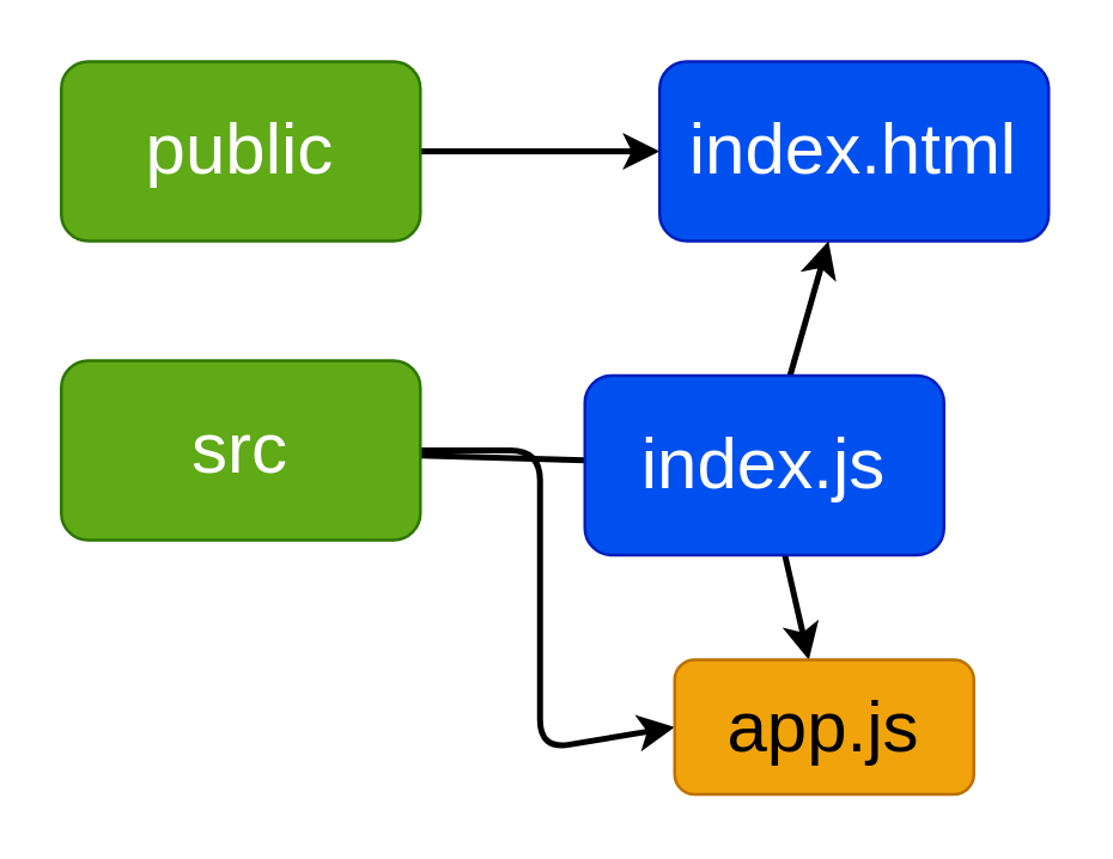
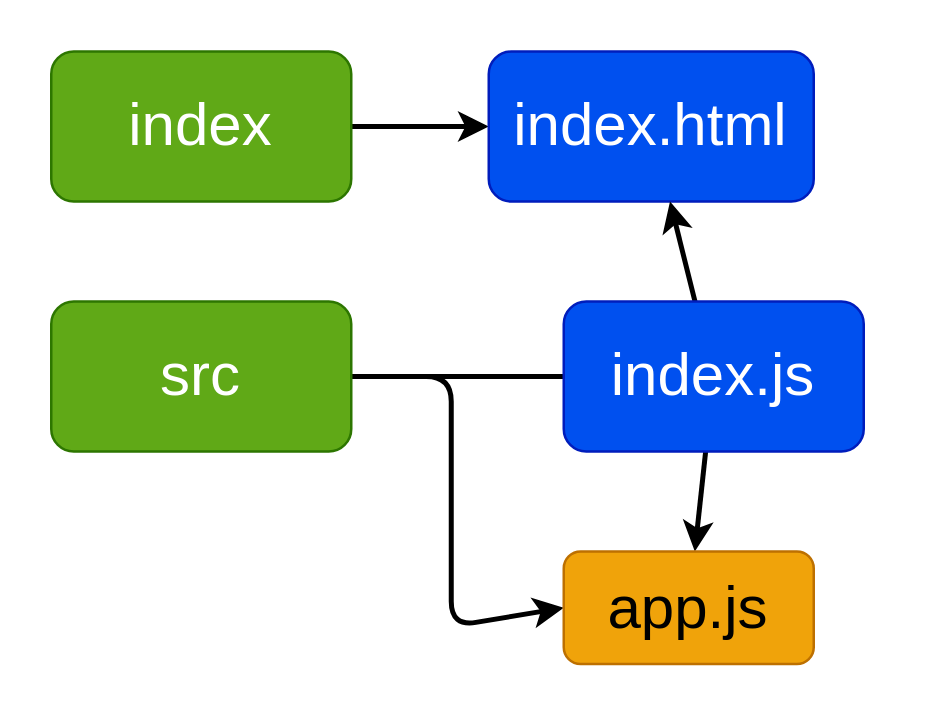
- <mxCell id="3" value="public" style="rounded=1;whiteSpace=wrap;html=1;fillColor=#60a917;fontColor=#ffffff;strokeColor=#2D7600;fontSize=24;" vertex="1" parent="1"><mxGeometry x="20" y="20" width="120" height="60" as="geometry" /></mxCell>
+ <mxCell id="3" value="index" style="rounded=1;whiteSpace=wrap;html=1;fillColor=#60a917;fontColor=#ffffff;strokeColor=#2D7600;fontSize=24;" vertex="1" parent="1"><mxGeometry x="20" y="20" width="120" height="60" as="geometry" /></mxCell>
- <mxCell id="7" value="index.html" style="rounded=1;whiteSpace=wrap;html=1;fillColor=#0050ef;fontColor=#ffffff;strokeColor=#001DBC;fontSize=24;" vertex="1" parent="1"><mxGeometry x="220" y="20" width="130" height="60" as="geometry" /></mxCell>
+ <mxCell id="7" value="index.html" style="rounded=1;whiteSpace=wrap;html=1;fillColor=#0050ef;fontColor=#ffffff;strokeColor=#001DBC;fontSize=24;" vertex="1" parent="1"><mxGeometry x="195" y="20" width="130" height="60" as="geometry" /></mxCell>
- <mxCell id="10" value="index.js" style="rounded=1;whiteSpace=wrap;html=1;fillColor=#0050ef;fontColor=#ffffff;strokeColor=#001DBC;fontSize=24;" vertex="1" parent="1"><mxGeometry x="195" y="125" width="120" height="60" as="geometry" /></mxCell>
+ <mxCell id="10" value="index.js" style="rounded=1;whiteSpace=wrap;html=1;fillColor=#0050ef;fontColor=#ffffff;strokeColor=#001DBC;fontSize=24;" vertex="1" parent="1"><mxGeometry x="225" y="120" width="120" height="60" as="geometry" /></mxCell>
